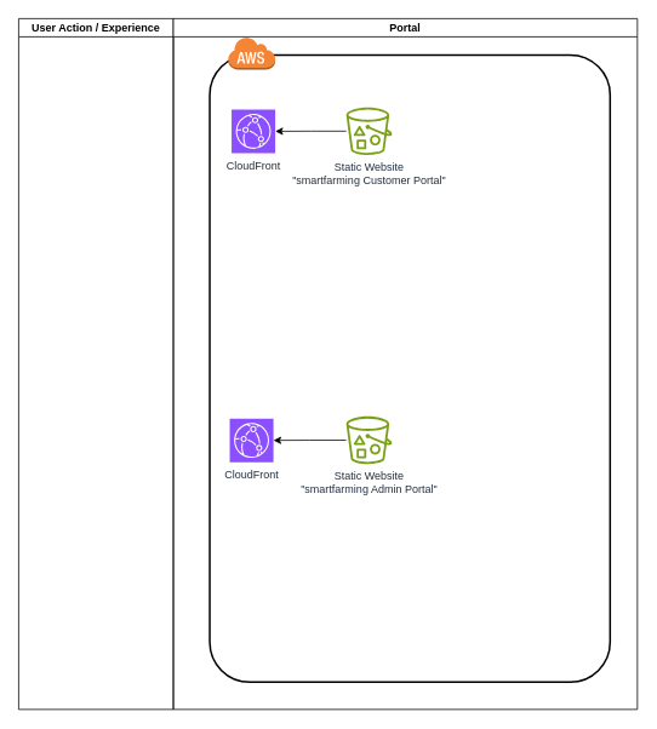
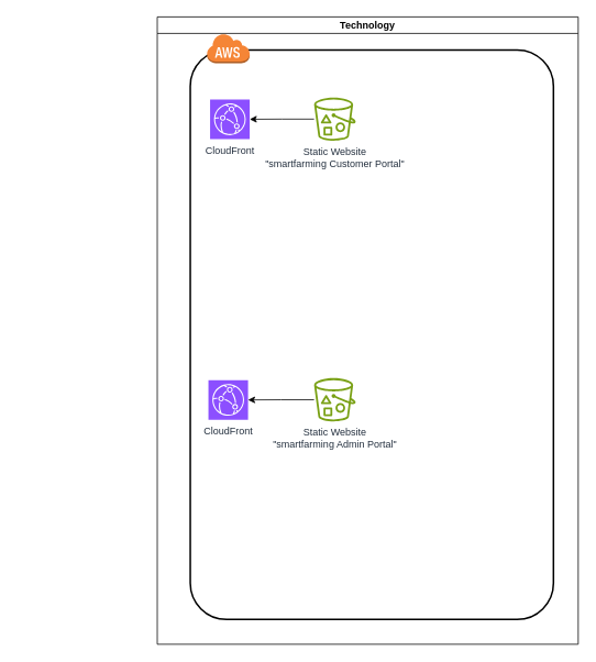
- <mxCell id="3" value="Portal" style="swimlane;startSize=20;whiteSpace=wrap;html=1;" vertex="1" parent="1"><mxGeometry x="190" y="20" width="510" height="760" as="geometry" /></mxCell>
+ <mxCell id="3" value="Technology" style="swimlane;startSize=20;whiteSpace=wrap;html=1;" vertex="1" parent="1"><mxGeometry x="190" y="20" width="510" height="760" as="geometry" /></mxCell>
- <mxCell id="2" value="User Action / Experience" style="swimlane;startSize=20;whiteSpace=wrap;html=1;" vertex="1" parent="1"><mxGeometry x="20" y="20" width="170" height="760" as="geometry" /></mxCell>
